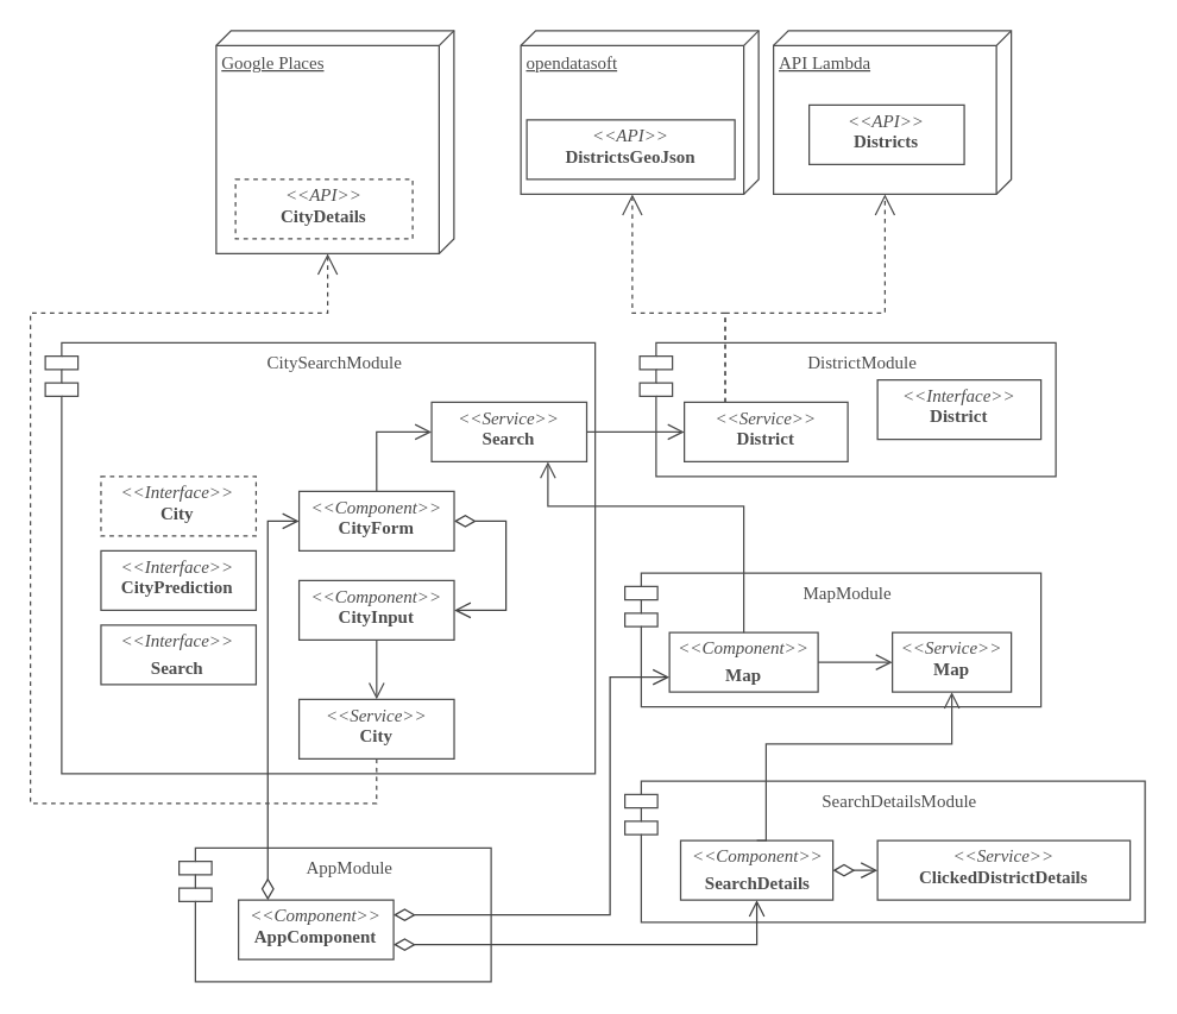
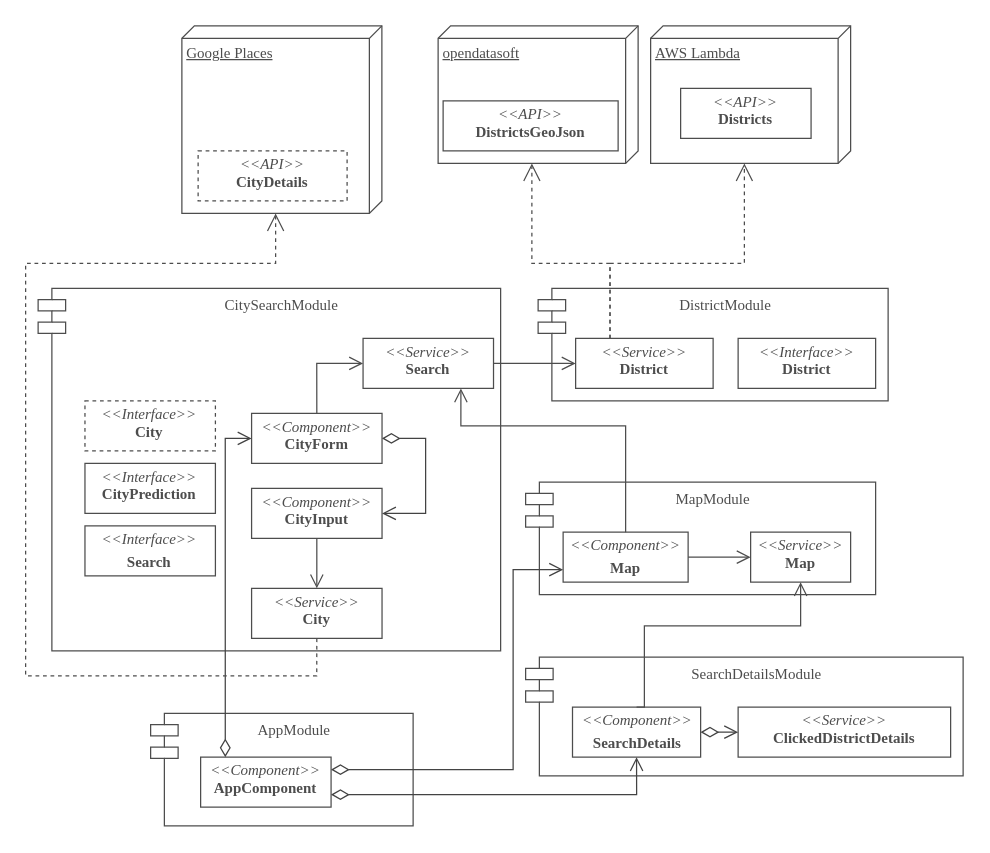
- <mxCell id="43" value="API Lambda" style="verticalAlign=top;align=left;spacingTop=8;spacingLeft=2;spacingRight=12;shape=cube;size=10;direction=south;fontStyle=4;html=1;strokeColor=#4D4D4D;fontFamily=Fira Code;fontColor=#4D4D4D;" vertex="1" parent="42"><mxGeometry width="160" height="110" as="geometry" /></mxCell>
+ <mxCell id="43" value="AWS Lambda" style="verticalAlign=top;align=left;spacingTop=8;spacingLeft=2;spacingRight=12;shape=cube;size=10;direction=south;fontStyle=4;html=1;strokeColor=#4D4D4D;fontFamily=Fira Code;fontColor=#4D4D4D;" vertex="1" parent="42"><mxGeometry width="160" height="110" as="geometry" /></mxCell>
- <mxCell id="5" value="&lt;p style=&quot;margin: 0px ; margin-top: 4px ; text-align: center&quot;&gt;&lt;i&gt;&amp;lt;&amp;lt;Interface&amp;gt;&amp;gt;&lt;/i&gt;&lt;br&gt;&lt;b&gt;District&lt;/b&gt;&lt;/p&gt;&lt;p style=&quot;margin: 0px ; margin-left: 4px&quot;&gt;&lt;br&gt;&lt;/p&gt;" style="verticalAlign=top;align=left;overflow=fill;fontSize=12;fontFamily=Fira Code;html=1;fontSource=https%3A%2F%2Ffonts.googleapis.com%2Fcss%3Ffamily%3DFira%2BCode;fontColor=#4D4D4D;strokeColor=#4D4D4D;" vertex="1" parent="3"><mxGeometry x="160" y="30" width="110" height="40" as="geometry" /></mxCell>
+ <mxCell id="5" value="&lt;p style=&quot;margin: 0px ; margin-top: 4px ; text-align: center&quot;&gt;&lt;i&gt;&amp;lt;&amp;lt;Interface&amp;gt;&amp;gt;&lt;/i&gt;&lt;br&gt;&lt;b&gt;District&lt;/b&gt;&lt;/p&gt;&lt;p style=&quot;margin: 0px ; margin-left: 4px&quot;&gt;&lt;br&gt;&lt;/p&gt;" style="verticalAlign=top;align=left;overflow=fill;fontSize=12;fontFamily=Fira Code;html=1;fontSource=https%3A%2F%2Ffonts.googleapis.com%2Fcss%3Ffamily%3DFira%2BCode;fontColor=#4D4D4D;strokeColor=#4D4D4D;" vertex="1" parent="3"><mxGeometry x="160" y="45" width="110" height="40" as="geometry" /></mxCell>
